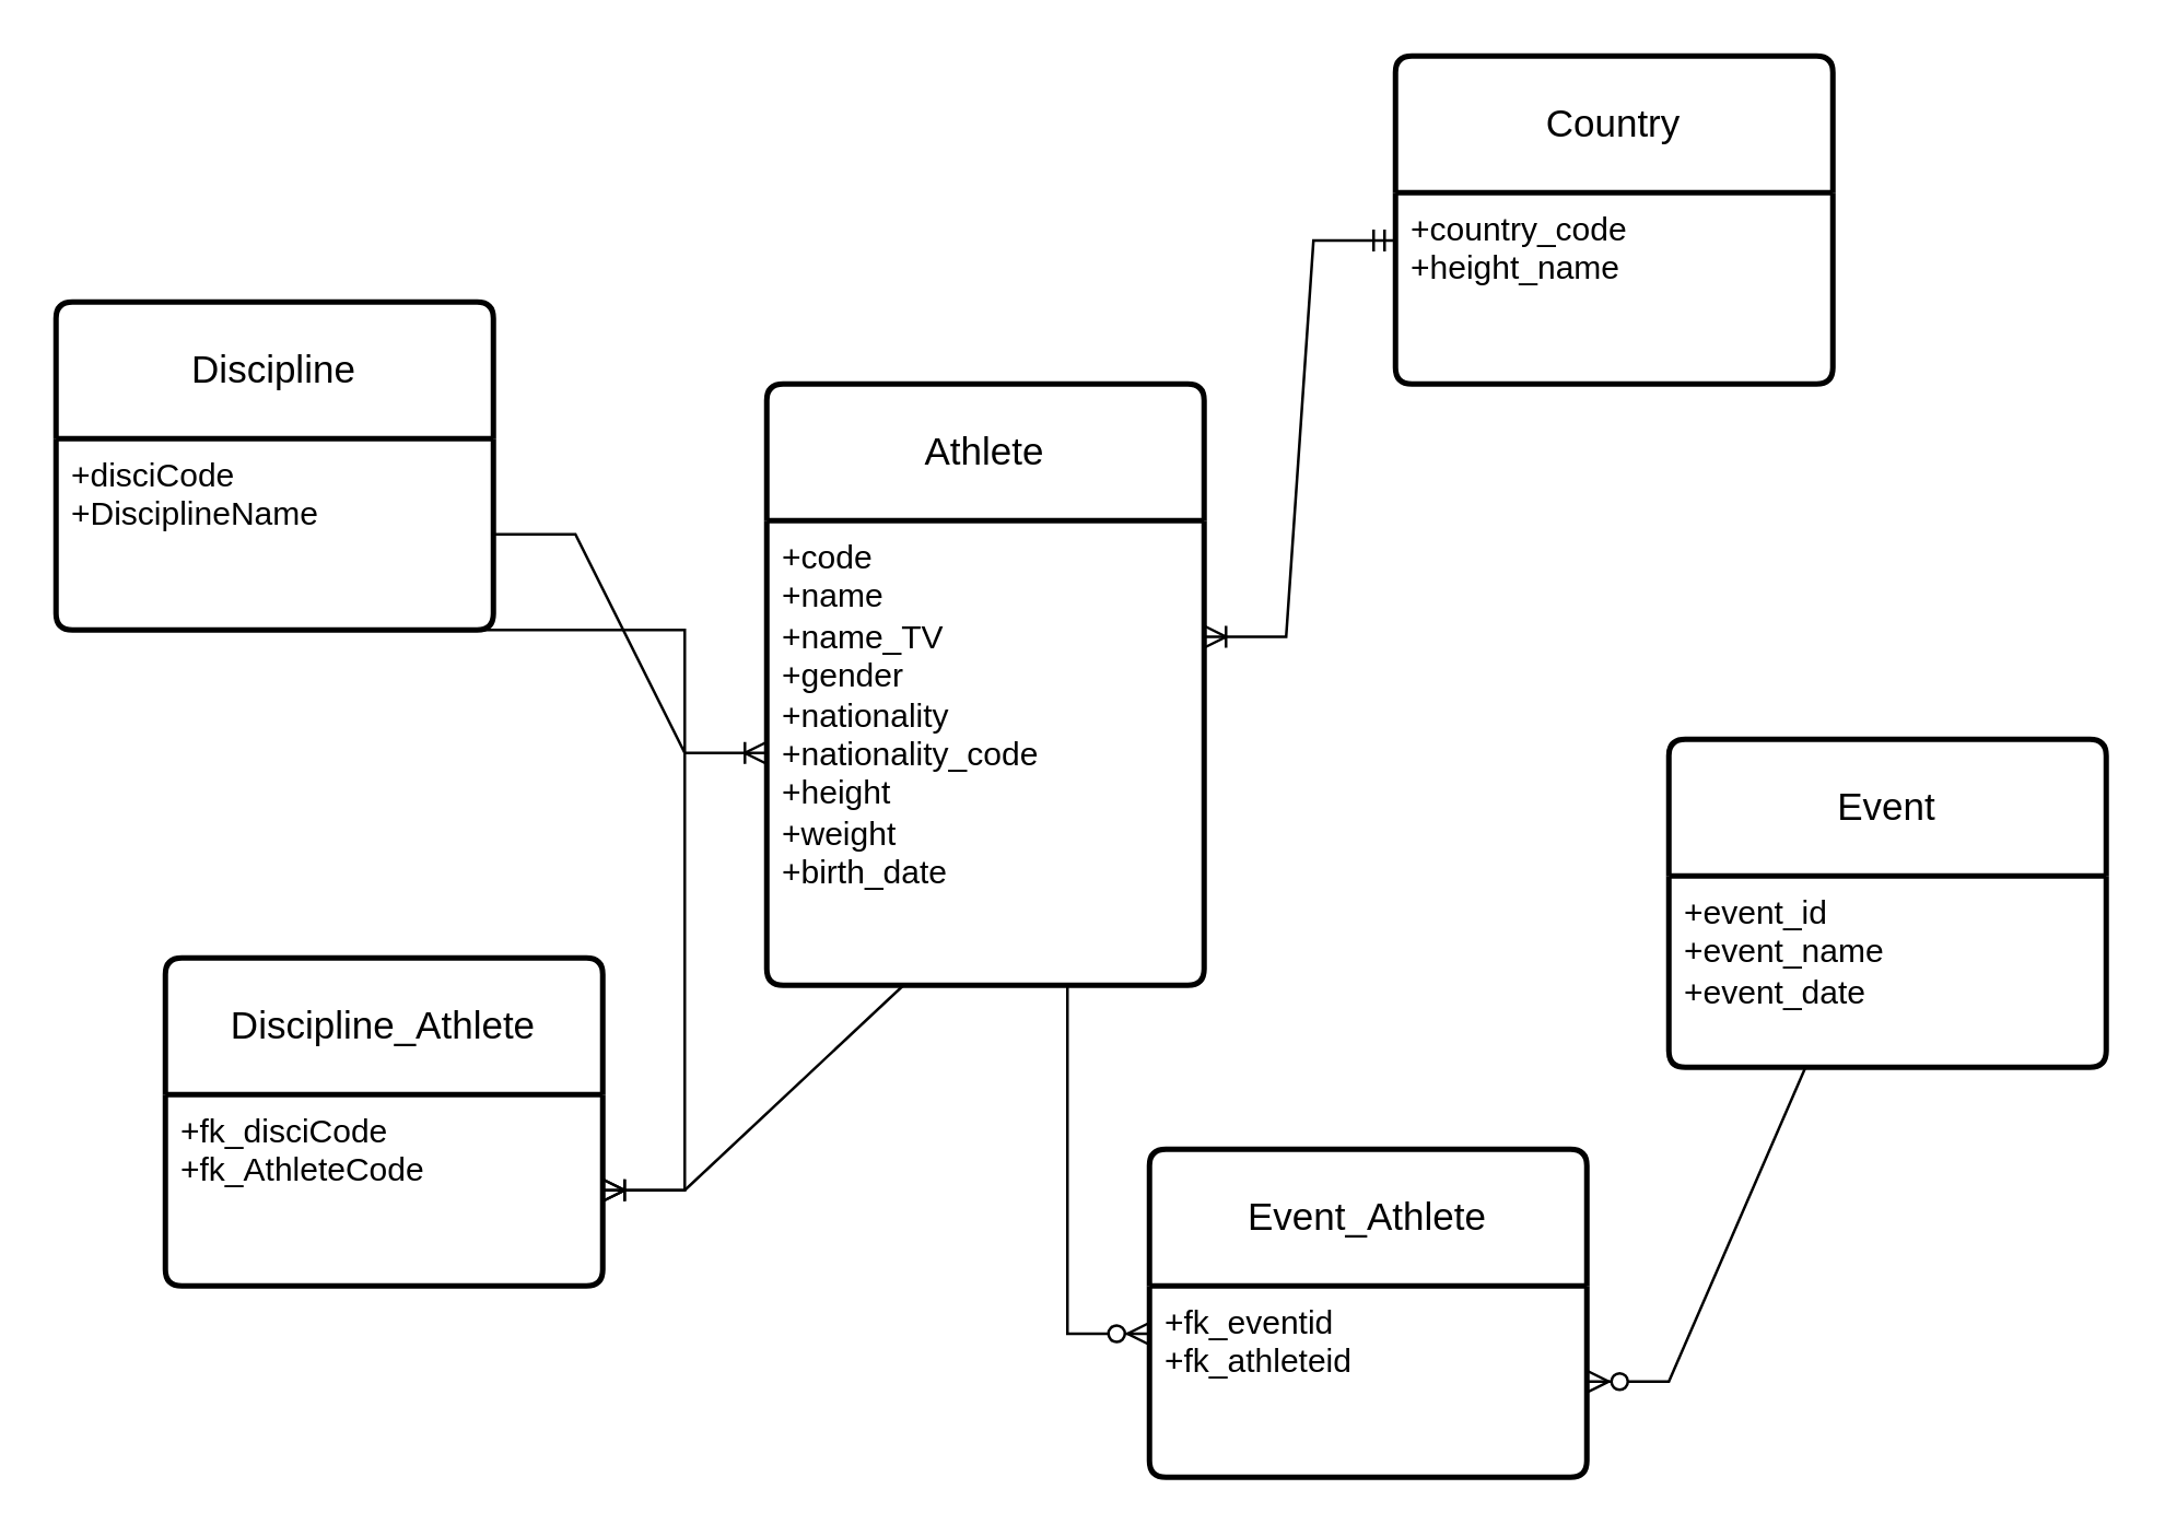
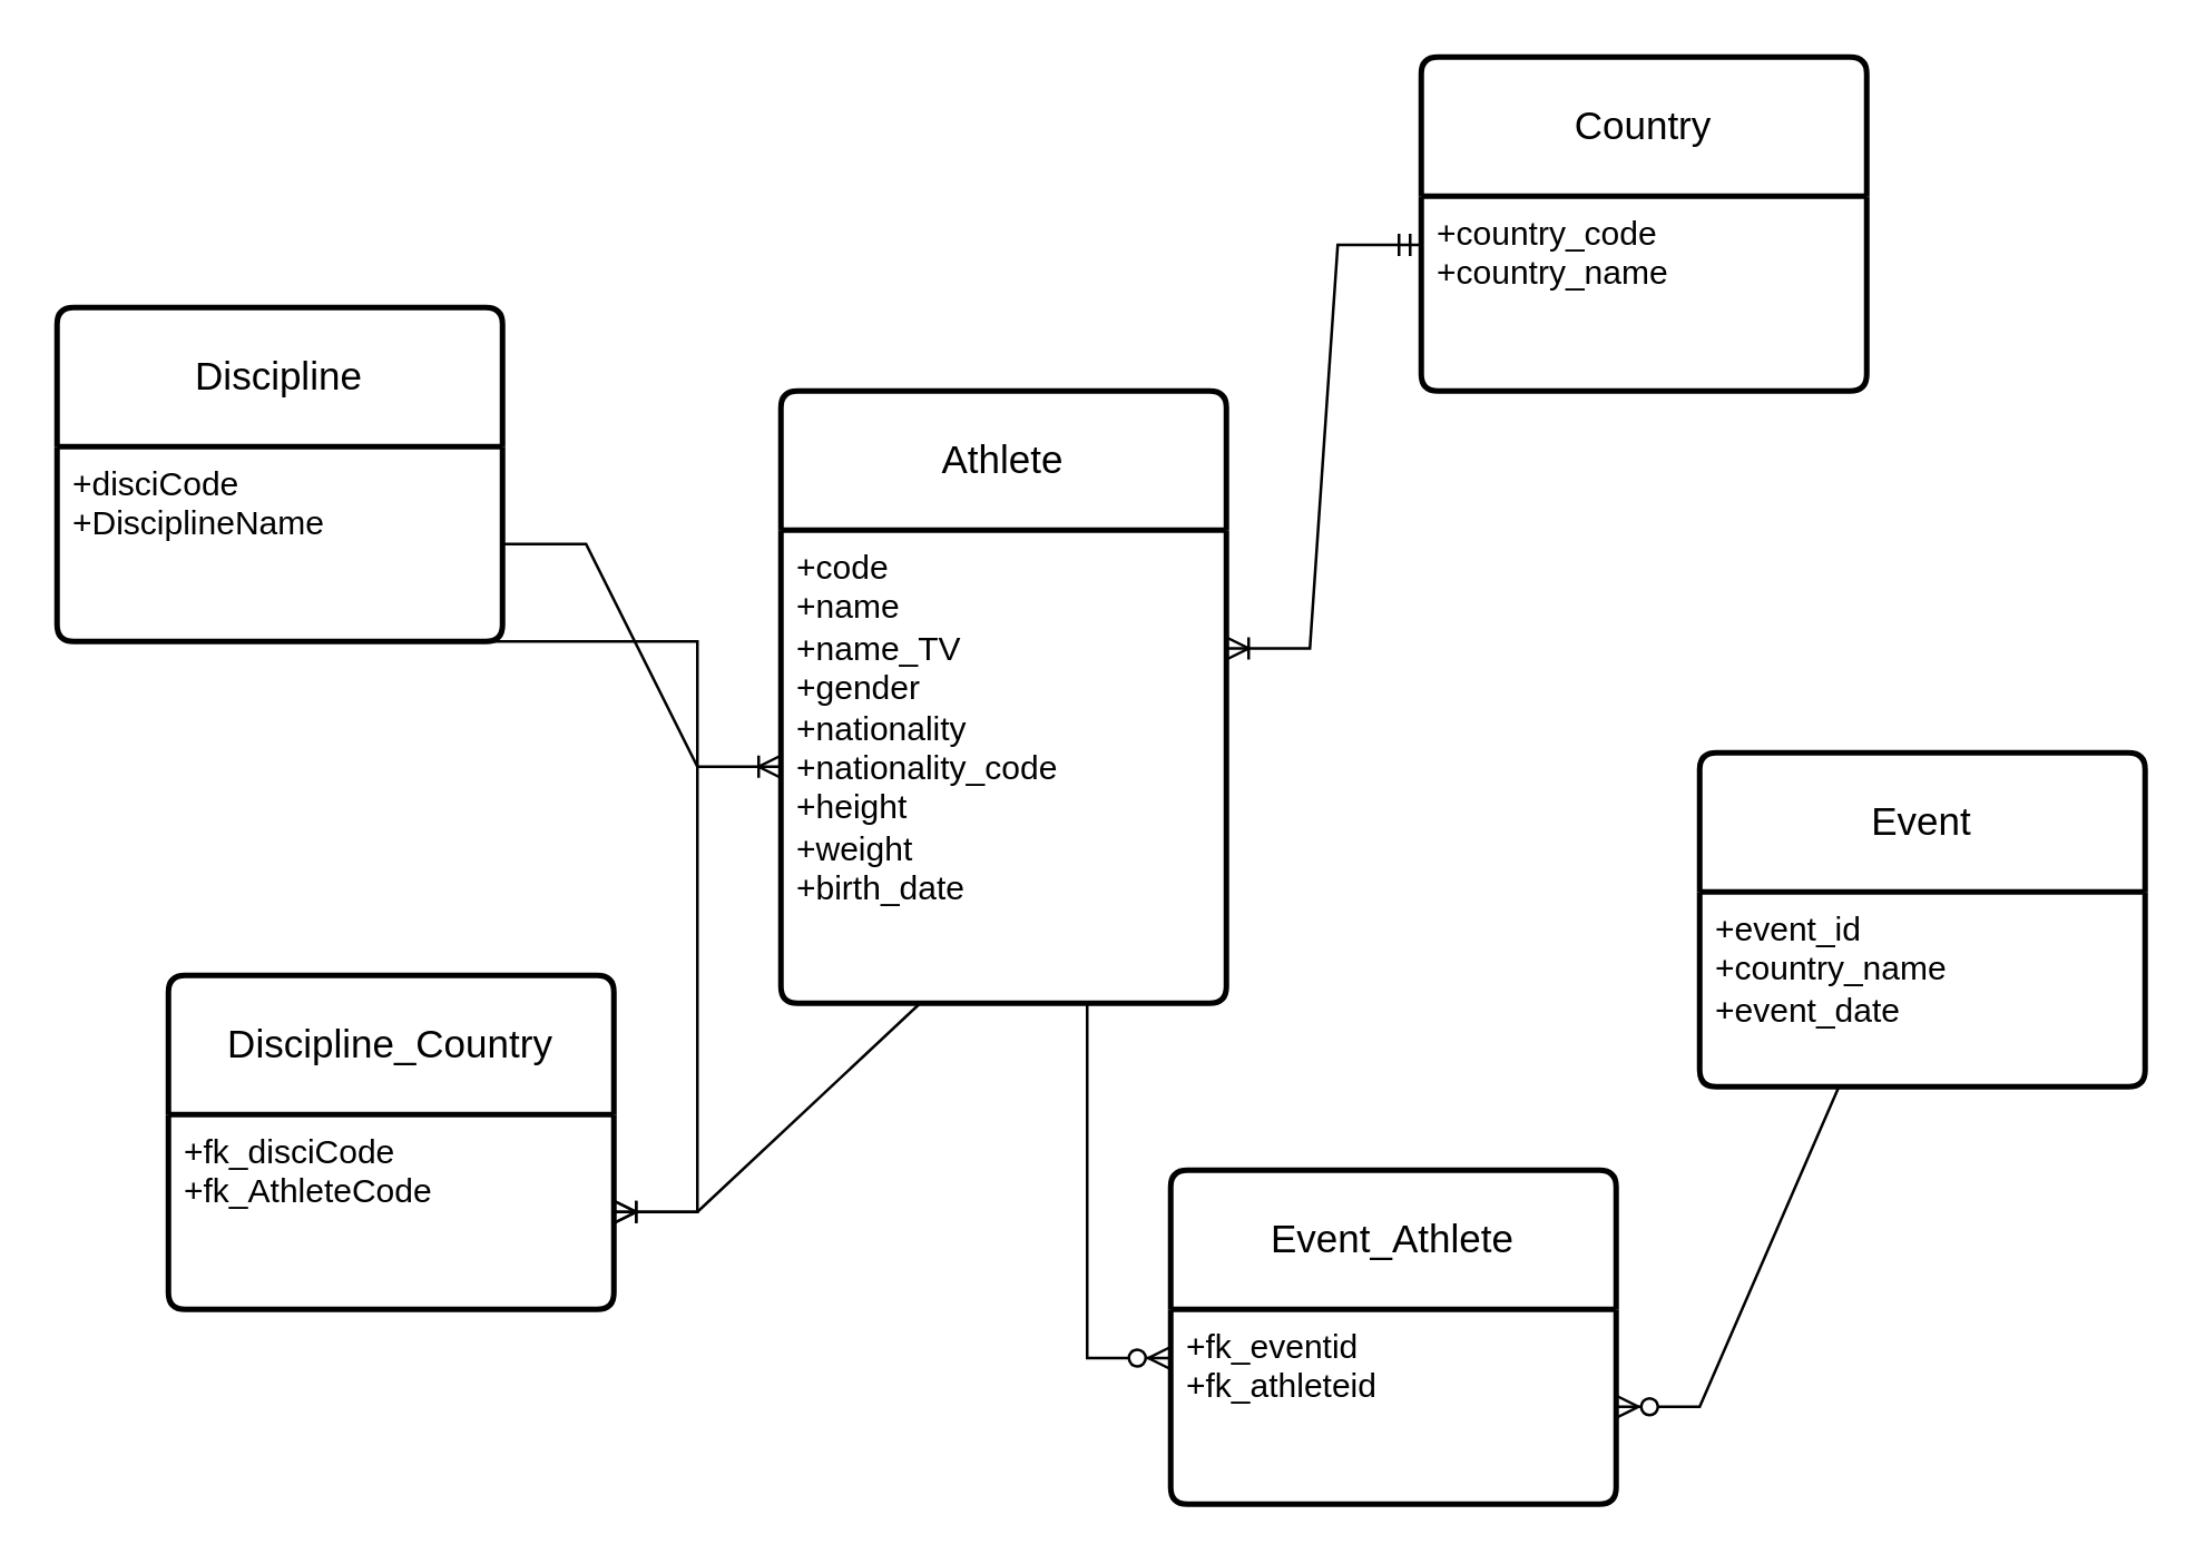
- <mxCell id="5" value="+country_code&lt;div&gt;+height_name&lt;/div&gt;" style="align=left;strokeColor=none;fillColor=none;spacingLeft=4;fontSize=12;verticalAlign=top;resizable=0;rotatable=0;part=1;html=1;" parent="4" vertex="1"><mxGeometry y="50" width="160" height="70" as="geometry" /></mxCell>
+ <mxCell id="5" value="+country_code&lt;div&gt;+country_name&lt;/div&gt;" style="align=left;strokeColor=none;fillColor=none;spacingLeft=4;fontSize=12;verticalAlign=top;resizable=0;rotatable=0;part=1;html=1;" parent="4" vertex="1"><mxGeometry y="50" width="160" height="70" as="geometry" /></mxCell>
- <mxCell id="7" value="&lt;div&gt;+event_id&lt;/div&gt;&lt;div&gt;+event_name&lt;br&gt;+event_date&lt;/div&gt;" style="align=left;strokeColor=none;fillColor=none;spacingLeft=4;fontSize=12;verticalAlign=top;resizable=0;rotatable=0;part=1;html=1;" parent="6" vertex="1"><mxGeometry y="50" width="160" height="70" as="geometry" /></mxCell>
+ <mxCell id="7" value="&lt;div&gt;+event_id&lt;/div&gt;&lt;div&gt;+country_name&lt;br&gt;+event_date&lt;/div&gt;" style="align=left;strokeColor=none;fillColor=none;spacingLeft=4;fontSize=12;verticalAlign=top;resizable=0;rotatable=0;part=1;html=1;" parent="6" vertex="1"><mxGeometry y="50" width="160" height="70" as="geometry" /></mxCell>
- <mxCell id="15" value="Discipline_Athlete" style="swimlane;childLayout=stackLayout;horizontal=1;startSize=50;horizontalStack=0;rounded=1;fontSize=14;fontStyle=0;strokeWidth=2;resizeParent=0;resizeLast=1;shadow=0;dashed=0;align=center;arcSize=4;whiteSpace=wrap;html=1;" parent="1" vertex="1"><mxGeometry x="60" y="350" width="160" height="120" as="geometry" /></mxCell>
+ <mxCell id="15" value="Discipline_Country" style="swimlane;childLayout=stackLayout;horizontal=1;startSize=50;horizontalStack=0;rounded=1;fontSize=14;fontStyle=0;strokeWidth=2;resizeParent=0;resizeLast=1;shadow=0;dashed=0;align=center;arcSize=4;whiteSpace=wrap;html=1;" parent="1" vertex="1"><mxGeometry x="60" y="350" width="160" height="120" as="geometry" /></mxCell>
